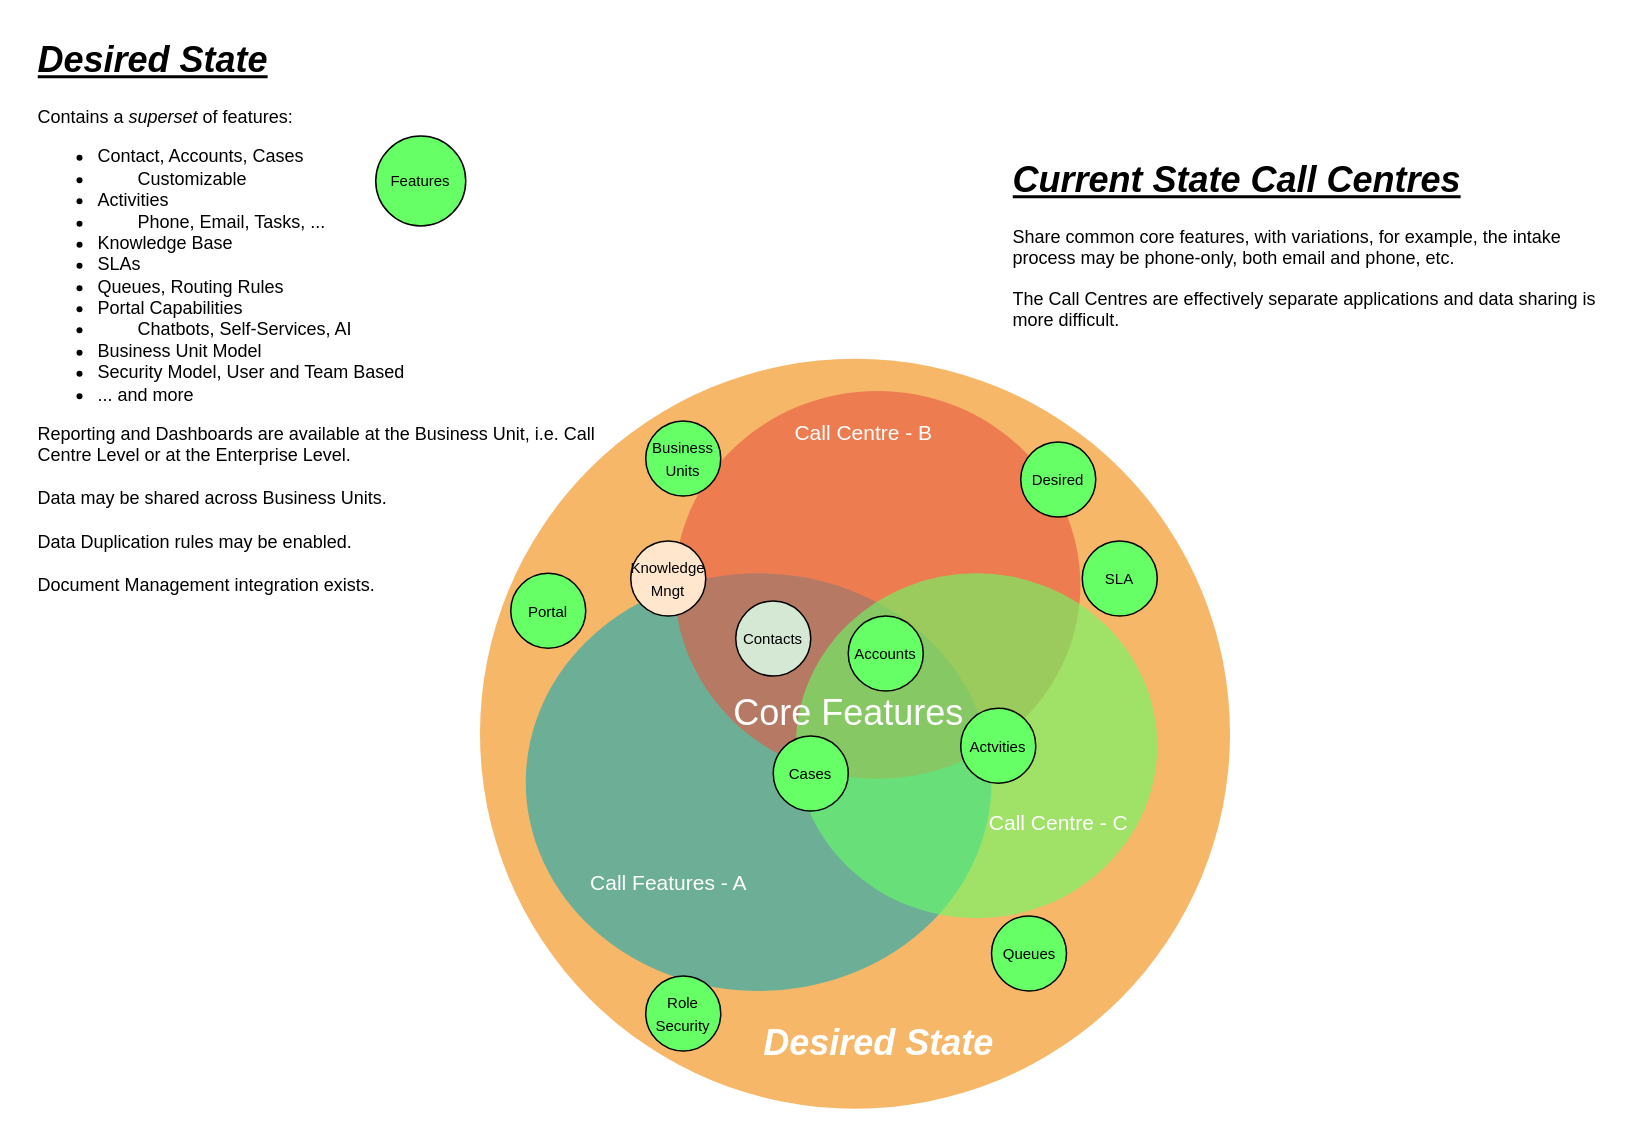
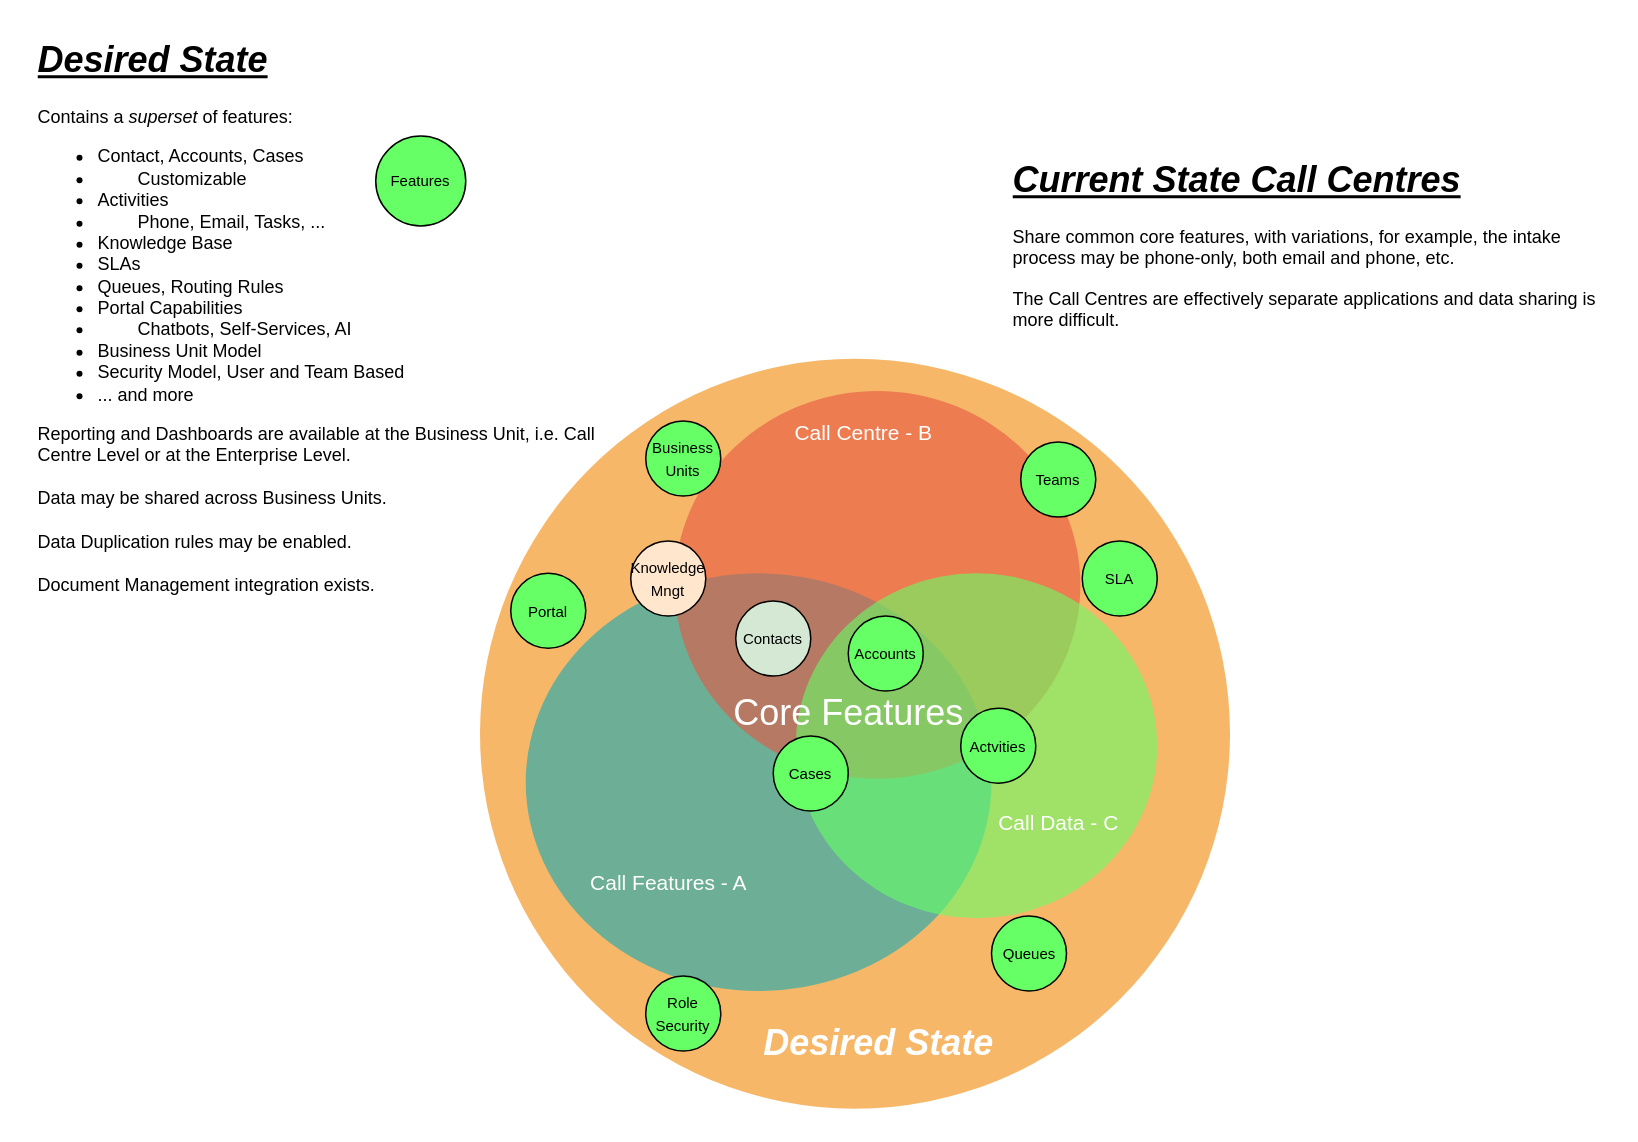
- <mxCell id="23" value="&lt;font style=&quot;font-size: 10px&quot;&gt;Desired&lt;br&gt;&lt;/font&gt;" style="ellipse;whiteSpace=wrap;html=1;aspect=fixed;fillColor=#66FF66;" vertex="1" parent="1"><mxGeometry x="680" y="294" width="50" height="50" as="geometry" /></mxCell>
+ <mxCell id="23" value="&lt;font style=&quot;font-size: 10px&quot;&gt;Teams&lt;br&gt;&lt;/font&gt;" style="ellipse;whiteSpace=wrap;html=1;aspect=fixed;fillColor=#66FF66;" vertex="1" parent="1"><mxGeometry x="680" y="294" width="50" height="50" as="geometry" /></mxCell>
- <mxCell id="9" value="&lt;font style=&quot;font-size: 14px&quot;&gt;Call Centre - C&lt;/font&gt;" style="text;fontSize=24;align=center;verticalAlign=middle;html=1;fontColor=#FFFFFF;" vertex="1" parent="1"><mxGeometry x="610" y="510" width="190" height="70" as="geometry" /></mxCell>
+ <mxCell id="9" value="&lt;font style=&quot;font-size: 14px&quot;&gt;Call Data - C&lt;/font&gt;" style="text;fontSize=24;align=center;verticalAlign=middle;html=1;fontColor=#FFFFFF;" vertex="1" parent="1"><mxGeometry x="610" y="510" width="190" height="70" as="geometry" /></mxCell>
